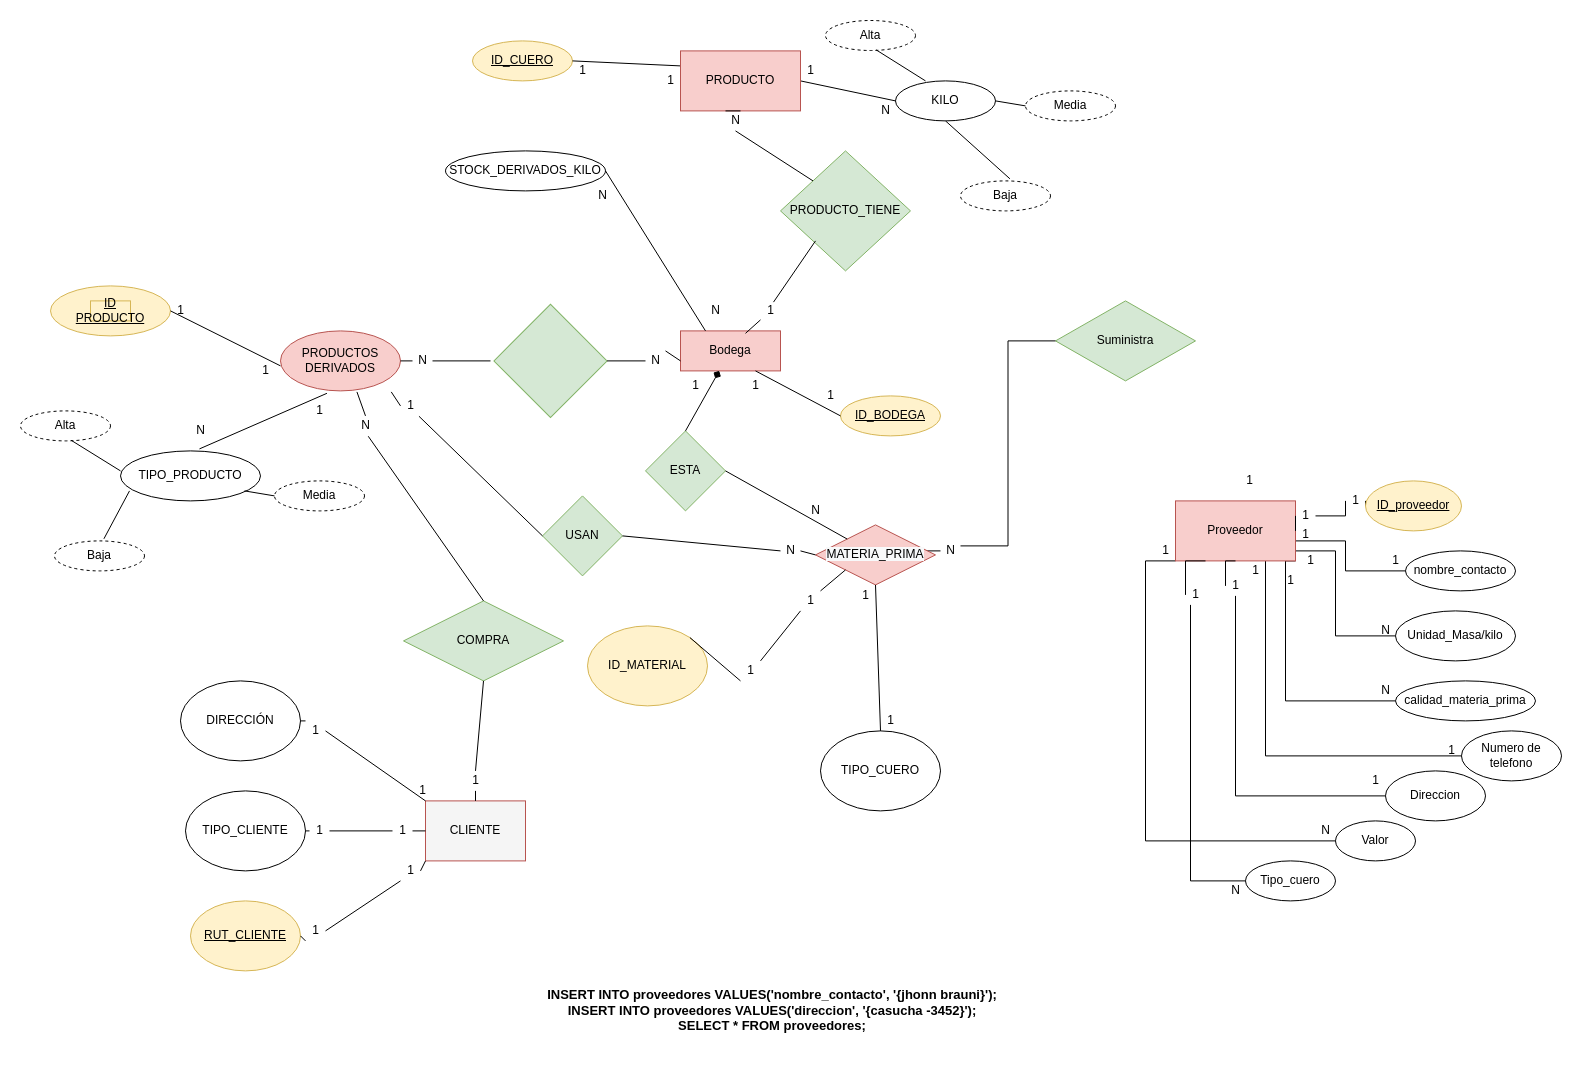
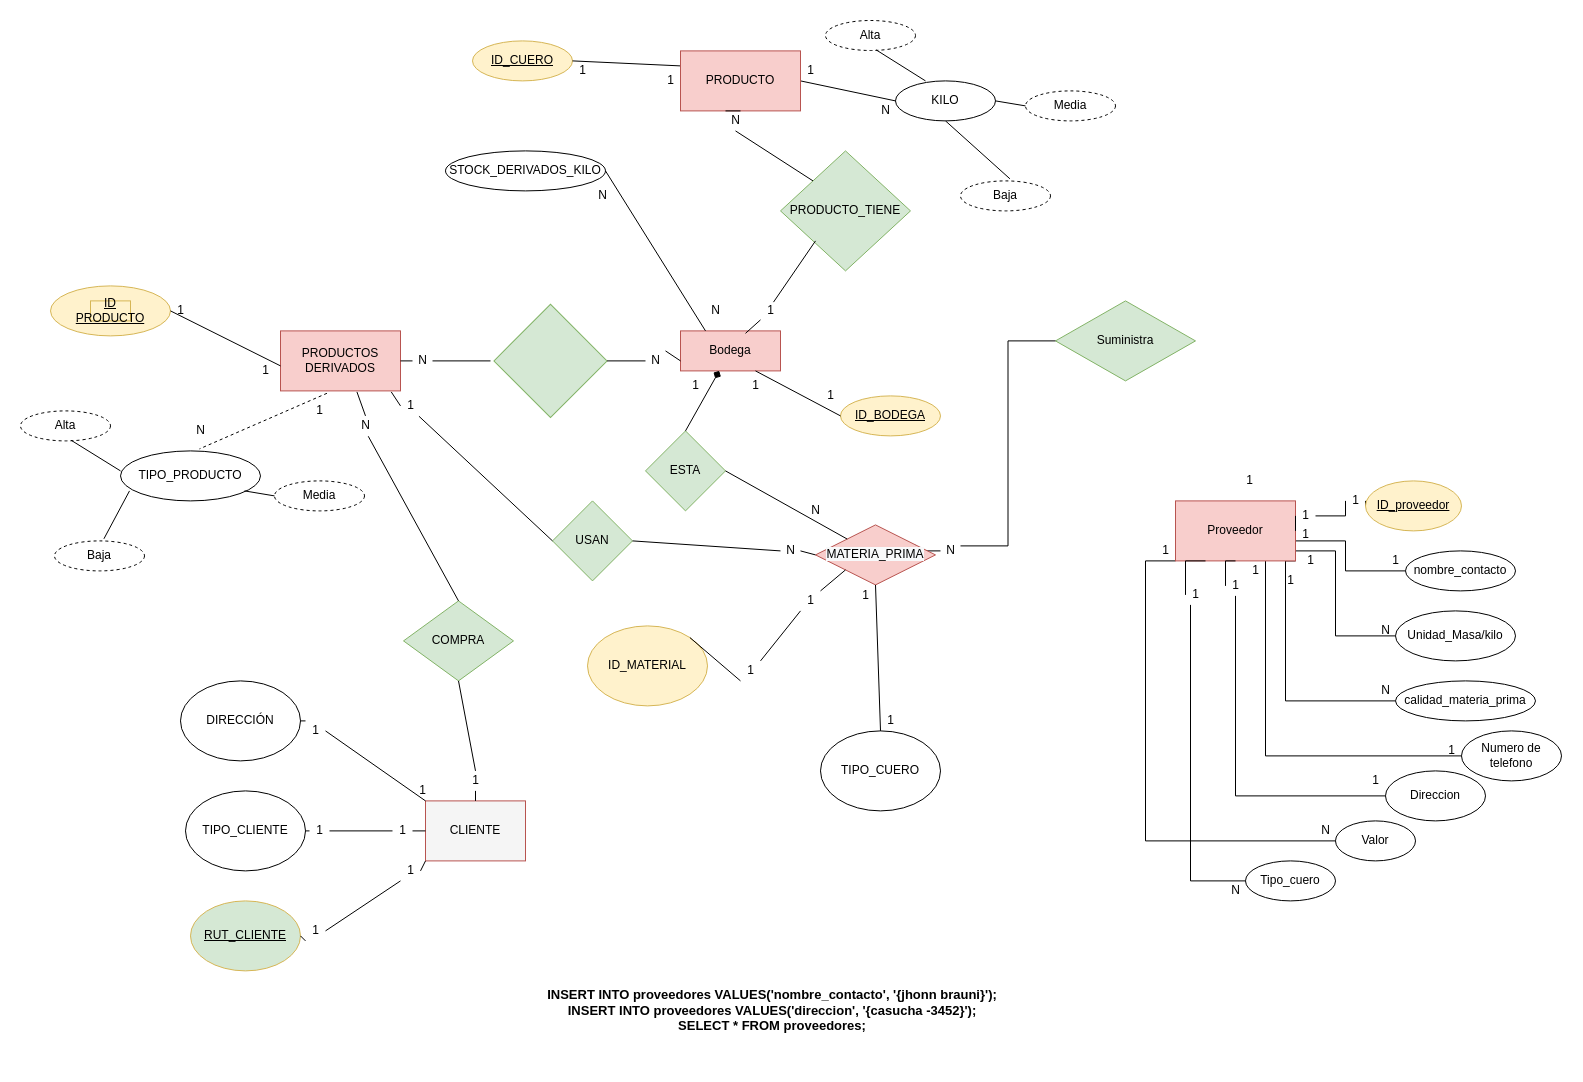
- <mxCell id="39" value="PRODUCTOS DERIVADOS" style="ellipse;whiteSpace=wrap;html=1;fillColor=#f8cecc;strokeColor=#b85450;" parent="1" vertex="1"><mxGeometry x="280" y="330.4" width="120" height="60" as="geometry" /></mxCell>
+ <mxCell id="39" value="PRODUCTOS DERIVADOS" style="rounded=0;whiteSpace=wrap;html=1;fillColor=#f8cecc;strokeColor=#b85450;" parent="1" vertex="1"><mxGeometry x="280" y="330.4" width="120" height="60" as="geometry" /></mxCell>
- <mxCell id="48" value="" style="endArrow=none;html=1;exitX=0.387;exitY=1.04;exitDx=0;exitDy=0;entryX=0.564;entryY=-0.04;entryDx=0;entryDy=0;entryPerimeter=0;endFill=0;exitPerimeter=0;" parent="1" source="39" target="40" edge="1"><mxGeometry width="50" height="50" relative="1" as="geometry"><mxPoint x="460" y="350.4" as="sourcePoint" /><mxPoint x="510" y="300.4" as="targetPoint" /></mxGeometry></mxCell>
+ <mxCell id="48" value="" style="endArrow=none;html=1;exitX=0.387;exitY=1.04;exitDx=0;exitDy=0;entryX=0.564;entryY=-0.04;entryDx=0;entryDy=0;entryPerimeter=0;endFill=0;exitPerimeter=0;dashed=1;" parent="1" source="39" target="40" edge="1"><mxGeometry width="50" height="50" relative="1" as="geometry"><mxPoint x="460" y="350.4" as="sourcePoint" /><mxPoint x="510" y="300.4" as="targetPoint" /></mxGeometry></mxCell>
- <mxCell id="75" value="USAN" style="rhombus;whiteSpace=wrap;html=1;fillColor=#d5e8d4;strokeColor=#82b366;" parent="1" vertex="1"><mxGeometry x="542" y="495.4" width="80" height="80" as="geometry" /></mxCell>
+ <mxCell id="75" value="USAN" style="rhombus;whiteSpace=wrap;html=1;fillColor=#d5e8d4;strokeColor=#82b366;" parent="1" vertex="1"><mxGeometry x="552" y="500.4" width="80" height="80" as="geometry" /></mxCell>
- <mxCell id="29" value="COMPRA" style="rhombus;whiteSpace=wrap;html=1;fillColor=#d5e8d4;strokeColor=#82b366;" parent="1" vertex="1"><mxGeometry x="403" y="600.4" width="160" height="80" as="geometry" /></mxCell>
+ <mxCell id="29" value="COMPRA" style="rhombus;whiteSpace=wrap;html=1;fillColor=#d5e8d4;strokeColor=#82b366;" parent="1" vertex="1"><mxGeometry x="403" y="600.4" width="110" height="80" as="geometry" /></mxCell>
- <mxCell id="23" value="&lt;u&gt;RUT_CLIENTE&lt;/u&gt;" style="ellipse;whiteSpace=wrap;html=1;fillColor=#fff2cc;strokeColor=#d6b656;" parent="1" vertex="1"><mxGeometry x="190" y="900.4" width="110" height="70" as="geometry" /></mxCell>
+ <mxCell id="23" value="&lt;u&gt;RUT_CLIENTE&lt;/u&gt;" style="ellipse;whiteSpace=wrap;html=1;fillColor=#d5e8d4;strokeColor=#d6b656;" parent="1" vertex="1"><mxGeometry x="190" y="900.4" width="110" height="70" as="geometry" /></mxCell>
